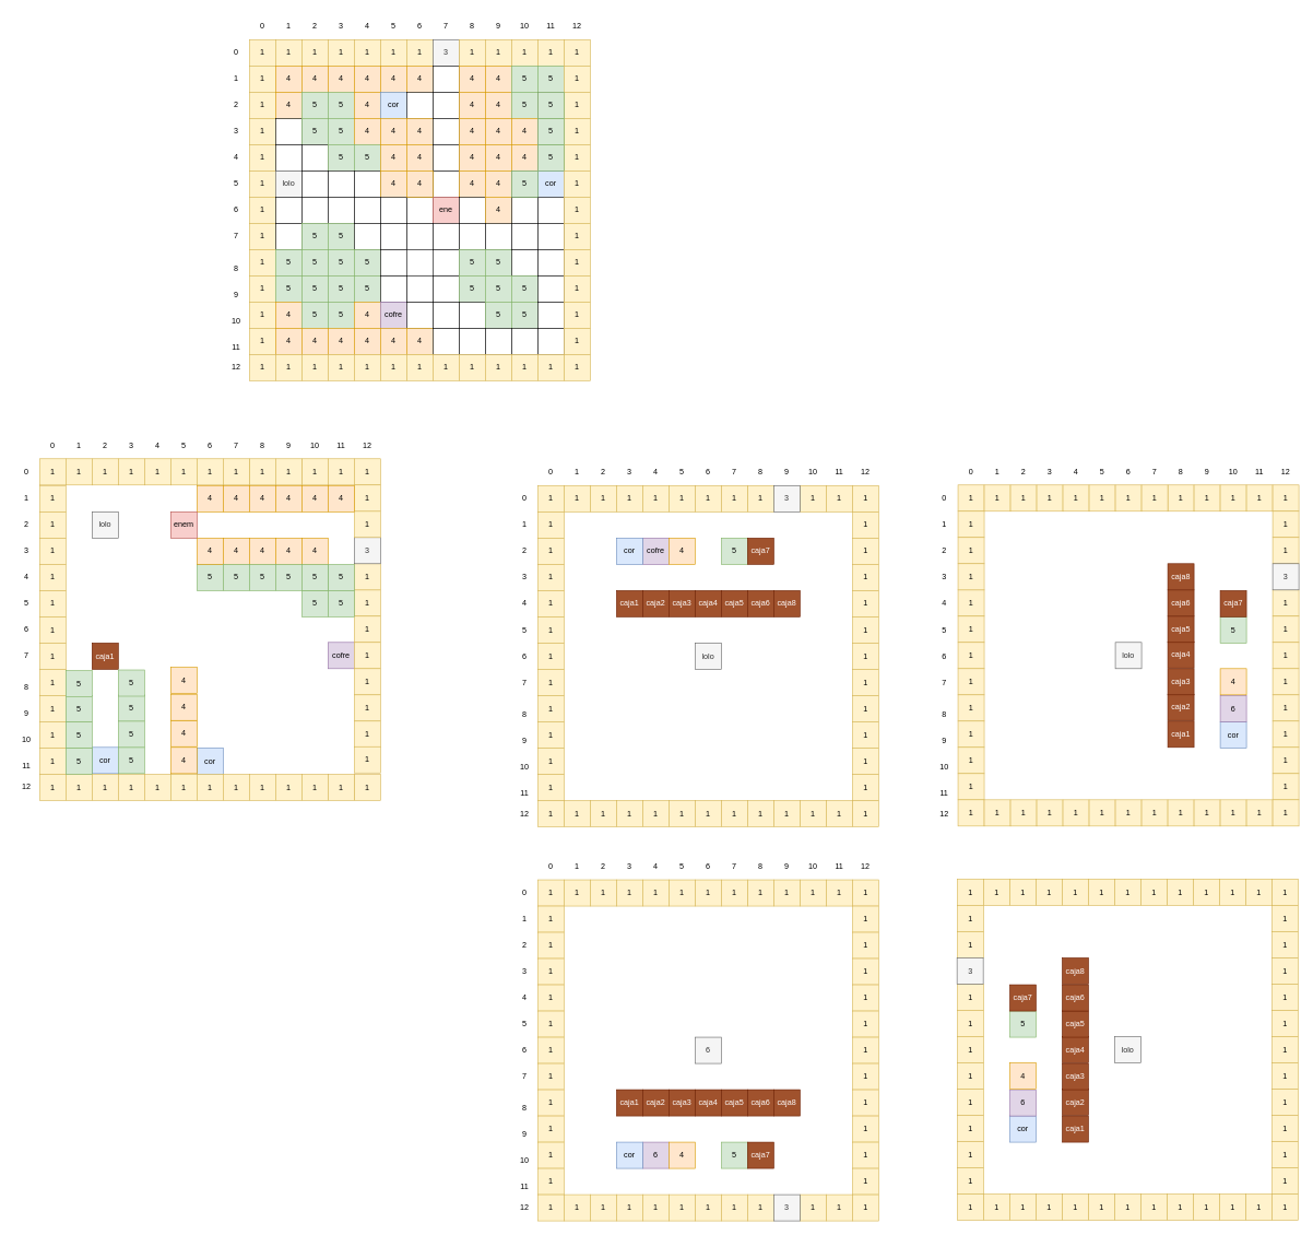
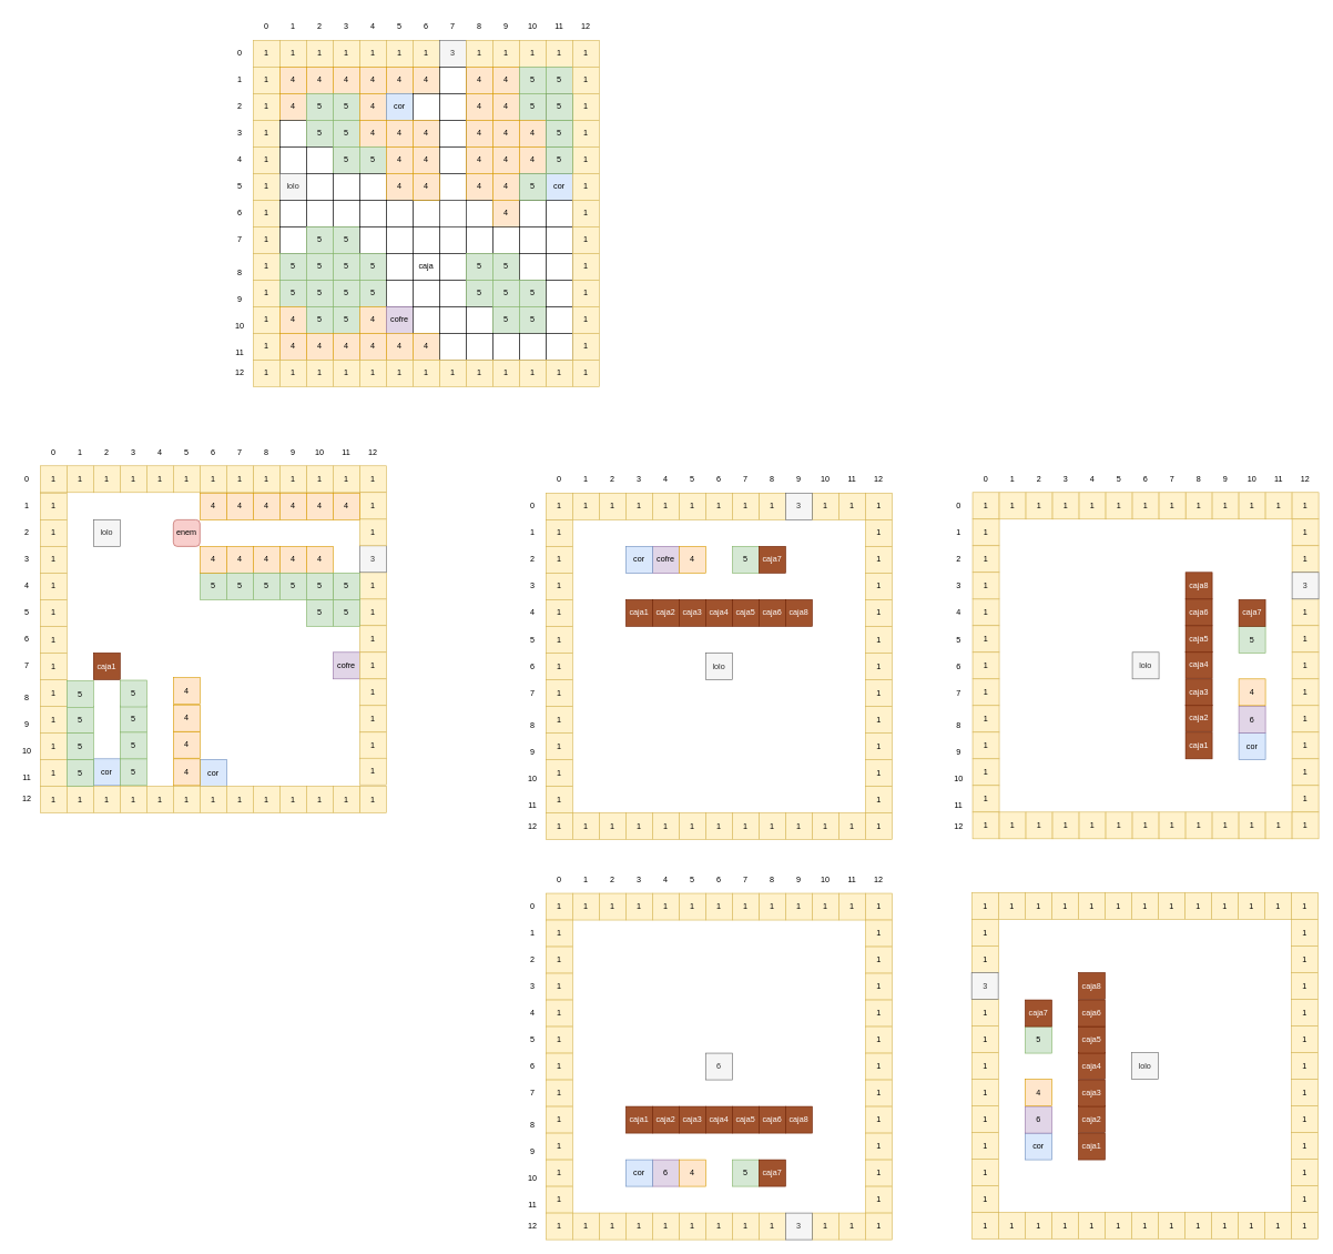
- <mxCell id="98" value="ene" style="whiteSpace=wrap;html=1;aspect=fixed;fillColor=#f8cecc;strokeColor=#b85450;" parent="1" vertex="1"><mxGeometry x="660" y="300" width="40" height="40" as="geometry" /></mxCell>
+ <mxCell id="87" value="caja" style="whiteSpace=wrap;html=1;aspect=fixed;" parent="1" vertex="1"><mxGeometry x="620" y="380" width="40" height="40" as="geometry" /></mxCell>
- <mxCell id="501" value="enem" style="whiteSpace=wrap;html=1;aspect=fixed;fillColor=#f8cecc;strokeColor=#b85450;" parent="1" vertex="1"><mxGeometry y="780" width="40" height="40" as="geometry" x="260" /></mxCell>
+ <mxCell id="501" value="enem" style="whiteSpace=wrap;html=1;aspect=fixed;fillColor=#f8cecc;strokeColor=#b85450;rounded=1;" parent="1" vertex="1"><mxGeometry y="780" width="40" height="40" as="geometry" x="260" /></mxCell>
